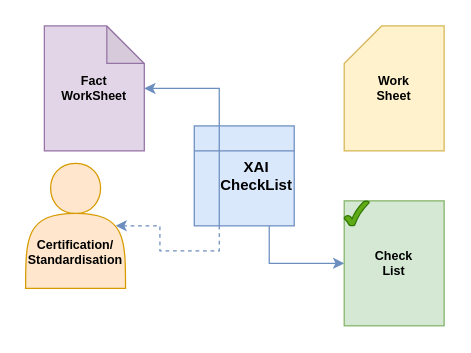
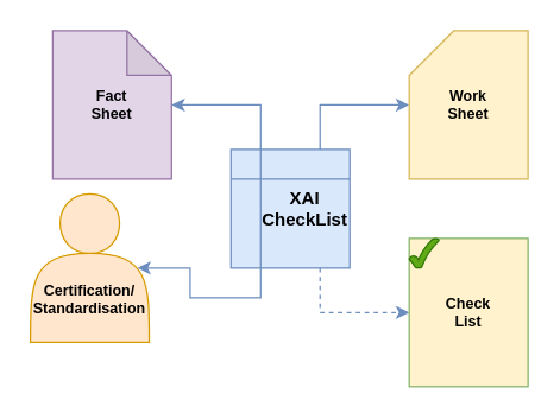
- <mxCell id="6" value="&lt;b style=&quot;font-size: 10px&quot;&gt;Fact&lt;br style=&quot;font-size: 10px&quot;&gt;WorkSheet&lt;/b&gt;" style="shape=note;whiteSpace=wrap;html=1;backgroundOutline=1;darkOpacity=0.05;fontSize=10;fillColor=#e1d5e7;strokeColor=#9673a6;" parent="1" vertex="1"><mxGeometry x="35" y="20" width="80" height="100" as="geometry" /></mxCell>
+ <mxCell id="6" value="&lt;b style=&quot;font-size: 10px&quot;&gt;Fact&lt;br style=&quot;font-size: 10px&quot;&gt;Sheet&lt;/b&gt;" style="shape=note;whiteSpace=wrap;html=1;backgroundOutline=1;darkOpacity=0.05;fontSize=10;fillColor=#e1d5e7;strokeColor=#9673a6;" parent="1" vertex="1"><mxGeometry x="35" y="20" width="80" height="100" as="geometry" /></mxCell>
+ <mxCell id="7" style="edgeStyle=orthogonalEdgeStyle;rounded=0;orthogonalLoop=1;jettySize=auto;html=1;fontSize=10;exitX=0.75;exitY=0;exitDx=0;exitDy=0;fillColor=#dae8fc;strokeColor=#6c8ebf;" parent="1" source="4" target="8" edge="1"><mxGeometry relative="1" as="geometry" /></mxCell>
- <mxCell id="9" style="edgeStyle=orthogonalEdgeStyle;rounded=0;orthogonalLoop=1;jettySize=auto;html=1;exitX=0.25;exitY=1;exitDx=0;exitDy=0;entryX=0.9;entryY=0.5;entryDx=0;entryDy=0;fontSize=10;entryPerimeter=0;fillColor=#dae8fc;strokeColor=#6c8ebf;dashed=1;" parent="1" source="4" target="10" edge="1"><mxGeometry relative="1" as="geometry" /></mxCell>
+ <mxCell id="9" style="edgeStyle=orthogonalEdgeStyle;rounded=0;orthogonalLoop=1;jettySize=auto;html=1;exitX=0.25;exitY=1;exitDx=0;exitDy=0;entryX=0.9;entryY=0.5;entryDx=0;entryDy=0;fontSize=10;entryPerimeter=0;fillColor=#dae8fc;strokeColor=#6c8ebf;" parent="1" source="4" target="10" edge="1"><mxGeometry relative="1" as="geometry" /></mxCell>
- <mxCell id="2" style="edgeStyle=orthogonalEdgeStyle;rounded=0;orthogonalLoop=1;jettySize=auto;html=1;exitX=0.75;exitY=1;exitDx=0;exitDy=0;entryX=0;entryY=0.5;entryDx=0;entryDy=0;fontSize=10;fillColor=#dae8fc;strokeColor=#6c8ebf;" parent="1" source="4" target="3" edge="1"><mxGeometry relative="1" as="geometry" /></mxCell>
+ <mxCell id="2" style="edgeStyle=orthogonalEdgeStyle;rounded=0;orthogonalLoop=1;jettySize=auto;html=1;exitX=0.75;exitY=1;exitDx=0;exitDy=0;entryX=0;entryY=0.5;entryDx=0;entryDy=0;fontSize=10;fillColor=#dae8fc;strokeColor=#6c8ebf;dashed=1;" parent="1" source="4" target="3" edge="1"><mxGeometry relative="1" as="geometry" /></mxCell>
- <mxCell id="3" value="&lt;b style=&quot;font-size: 10px;&quot;&gt;Check&lt;br style=&quot;font-size: 10px;&quot;&gt;List&lt;/b&gt;" style="rounded=0;whiteSpace=wrap;html=1;fontSize=10;fillColor=#d5e8d4;strokeColor=#82b366;" parent="1" vertex="1"><mxGeometry x="275" y="160" width="80" height="100" as="geometry" /></mxCell>
+ <mxCell id="3" value="&lt;b style=&quot;font-size: 10px;&quot;&gt;Check&lt;br style=&quot;font-size: 10px;&quot;&gt;List&lt;/b&gt;" style="rounded=0;whiteSpace=wrap;html=1;fontSize=10;fillColor=#fff2cc;strokeColor=#82b366;" parent="1" vertex="1"><mxGeometry x="275" y="160" width="80" height="100" as="geometry" /></mxCell>
